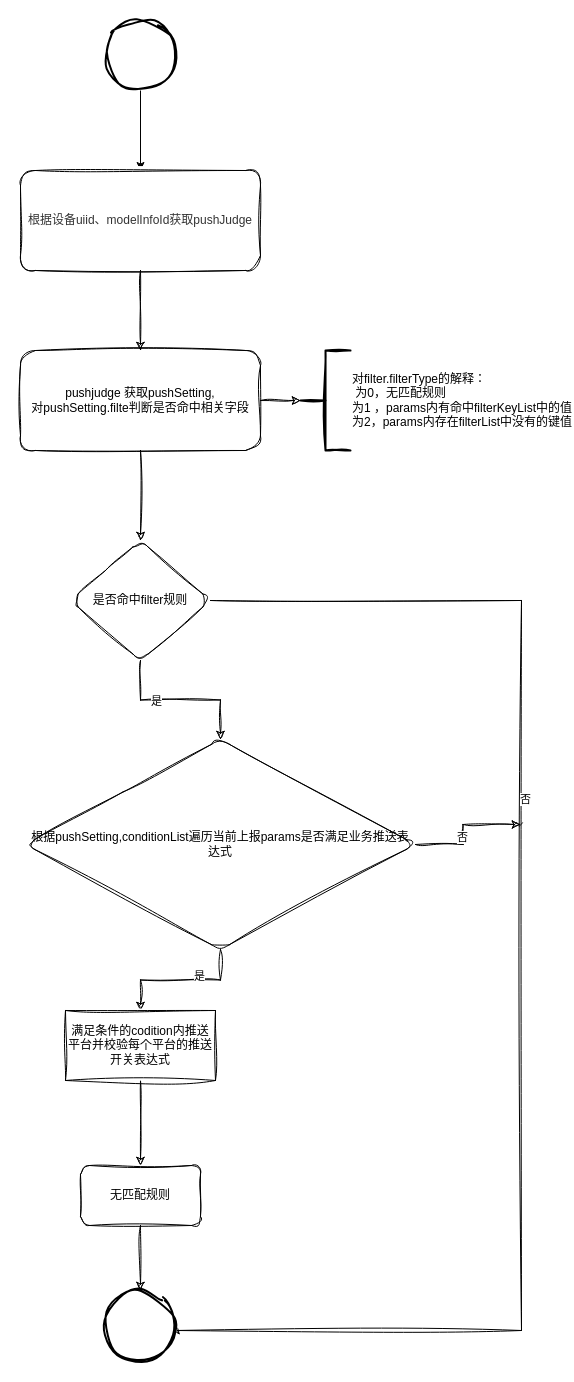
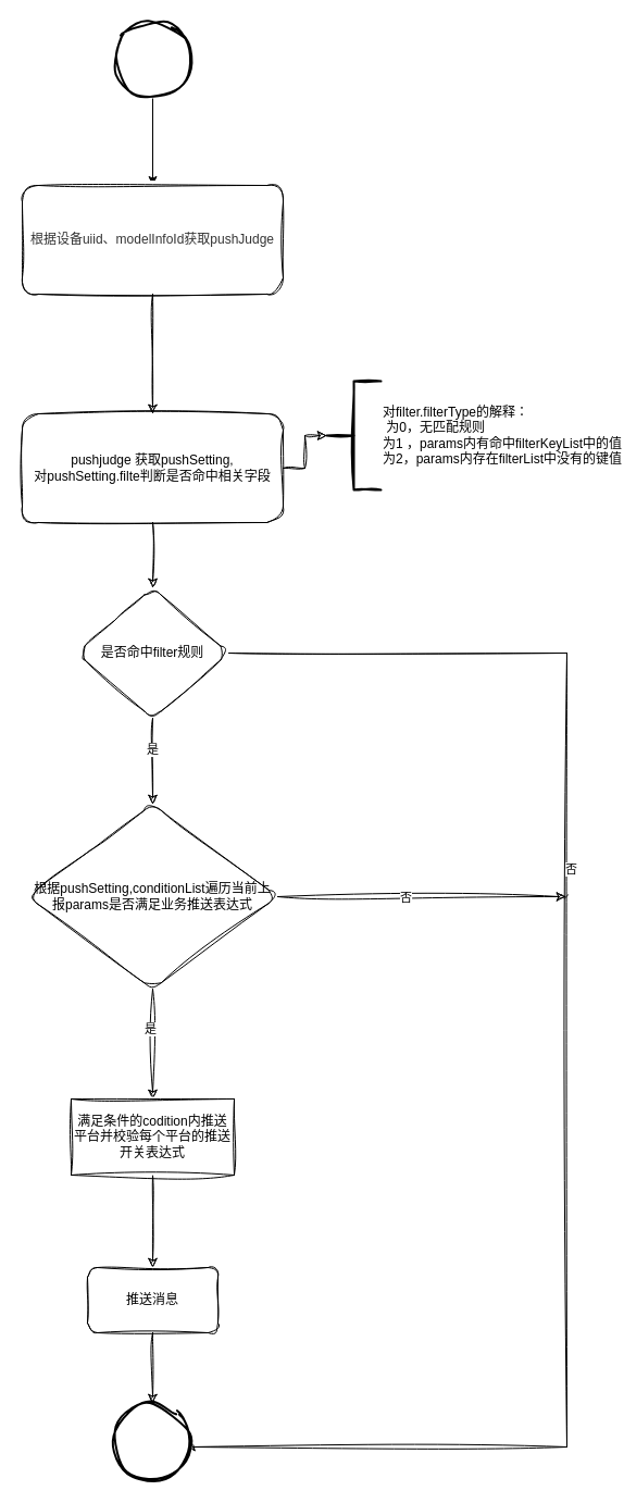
- <mxCell id="7" value="pushjudge 获取pushSetting,&lt;div&gt;对pushSetting.filte判断是否命中相关字段&lt;/div&gt;" style="rounded=1;whiteSpace=wrap;html=1;sketch=1;curveFitting=1;jiggle=2;" parent="1" vertex="1"><mxGeometry x="20" y="350" width="240" height="100" as="geometry" /></mxCell>
+ <mxCell id="7" value="pushjudge 获取pushSetting,&lt;div&gt;对pushSetting.filte判断是否命中相关字段&lt;/div&gt;" style="rounded=1;whiteSpace=wrap;html=1;sketch=1;curveFitting=1;jiggle=2;" parent="1" vertex="1"><mxGeometry x="20" y="380" width="240" height="100" as="geometry" /></mxCell>
- <mxCell id="19" value="根据pushSetting,conditionList遍历当前上报params是否满足业务推送表达式" style="rhombus;whiteSpace=wrap;html=1;rounded=1;sketch=1;curveFitting=1;jiggle=2;" parent="1" vertex="1"><mxGeometry x="25" y="739" width="390" height="210" as="geometry" /></mxCell>
+ <mxCell id="19" value="根据pushSetting,conditionList遍历当前上报params是否满足业务推送表达式" style="rhombus;whiteSpace=wrap;html=1;rounded=1;sketch=1;curveFitting=1;jiggle=2;" parent="1" vertex="1"><mxGeometry x="25" y="739" width="230" height="170" as="geometry" /></mxCell>
- <mxCell id="24" value="无匹配规则" style="whiteSpace=wrap;html=1;rounded=1;sketch=1;curveFitting=1;jiggle=2;" parent="1" vertex="1"><mxGeometry x="80" y="1165" width="120" height="60" as="geometry" /></mxCell>
+ <mxCell id="24" value="推送消息" style="whiteSpace=wrap;html=1;rounded=1;sketch=1;curveFitting=1;jiggle=2;" parent="1" vertex="1"><mxGeometry x="80" y="1165" width="120" height="60" as="geometry" /></mxCell>
